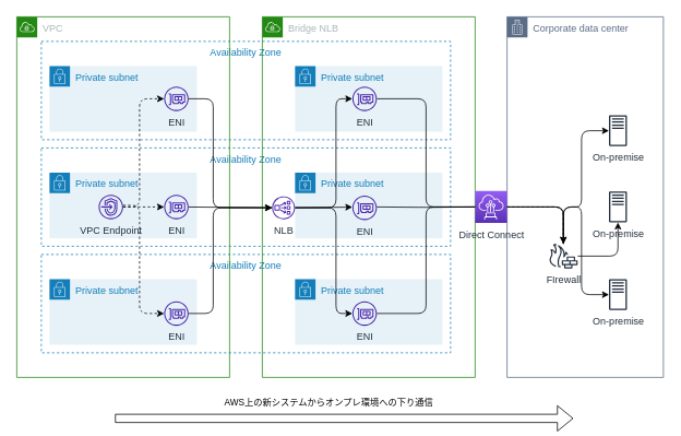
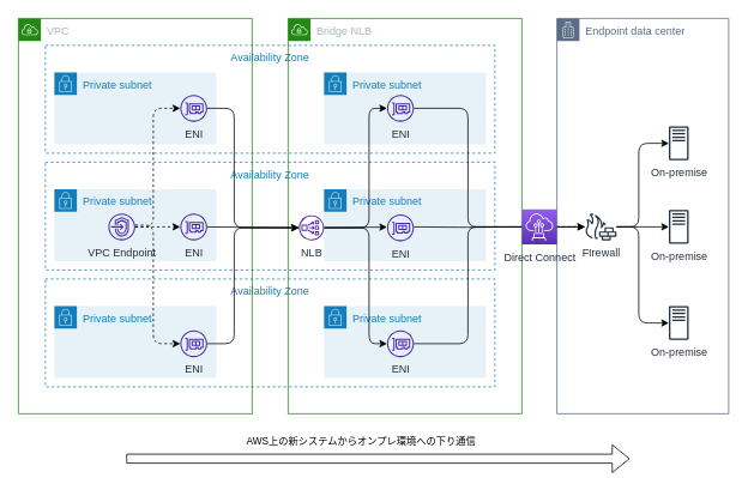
- <mxCell id="6" value="Corporate data center" style="points=[[0,0],[0.25,0],[0.5,0],[0.75,0],[1,0],[1,0.25],[1,0.5],[1,0.75],[1,1],[0.75,1],[0.5,1],[0.25,1],[0,1],[0,0.75],[0,0.5],[0,0.25]];outlineConnect=0;gradientColor=none;html=1;whiteSpace=wrap;fontSize=12;fontStyle=0;container=1;pointerEvents=0;collapsible=0;recursiveResize=0;shape=mxgraph.aws4.group;grIcon=mxgraph.aws4.group_corporate_data_center;strokeColor=#5A6C86;fillColor=none;verticalAlign=top;align=left;spacingLeft=30;fontColor=#5A6C86;dashed=0;" parent="1" vertex="1"><mxGeometry x="619" y="20" width="191" height="440" as="geometry" /></mxCell>
+ <mxCell id="6" value="Endpoint data center" style="points=[[0,0],[0.25,0],[0.5,0],[0.75,0],[1,0],[1,0.25],[1,0.5],[1,0.75],[1,1],[0.75,1],[0.5,1],[0.25,1],[0,1],[0,0.75],[0,0.5],[0,0.25]];outlineConnect=0;gradientColor=none;html=1;whiteSpace=wrap;fontSize=12;fontStyle=0;container=1;pointerEvents=0;collapsible=0;recursiveResize=0;shape=mxgraph.aws4.group;grIcon=mxgraph.aws4.group_corporate_data_center;strokeColor=#5A6C86;fillColor=none;verticalAlign=top;align=left;spacingLeft=30;fontColor=#5A6C86;dashed=0;" parent="1" vertex="1"><mxGeometry x="619" y="20" width="191" height="440" as="geometry" /></mxCell>
- <mxCell id="9" value="FIrewall" style="sketch=0;outlineConnect=0;fontColor=#232F3E;gradientColor=none;fillColor=#232F3D;strokeColor=none;dashed=0;verticalLabelPosition=bottom;verticalAlign=top;align=center;html=1;fontSize=12;fontStyle=0;aspect=fixed;pointerEvents=1;shape=mxgraph.aws4.generic_firewall;labelBackgroundColor=default;" parent="6" vertex="1"><mxGeometry x="51" y="277" width="35.45" height="30" as="geometry" /></mxCell>
+ <mxCell id="9" value="FIrewall" style="sketch=0;outlineConnect=0;fontColor=#232F3E;gradientColor=none;fillColor=#232F3D;strokeColor=none;dashed=0;verticalLabelPosition=bottom;verticalAlign=top;align=center;html=1;fontSize=12;fontStyle=0;aspect=fixed;pointerEvents=1;shape=mxgraph.aws4.generic_firewall;labelBackgroundColor=default;" parent="6" vertex="1"><mxGeometry x="31" y="217" width="35.45" height="30" as="geometry" /></mxCell>
